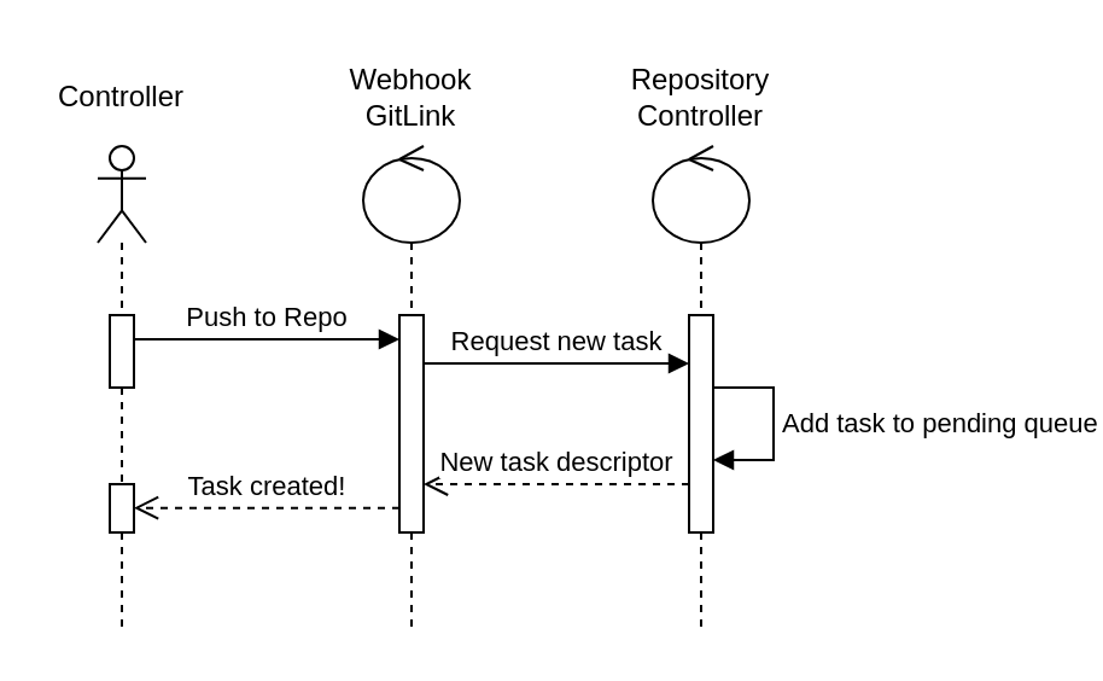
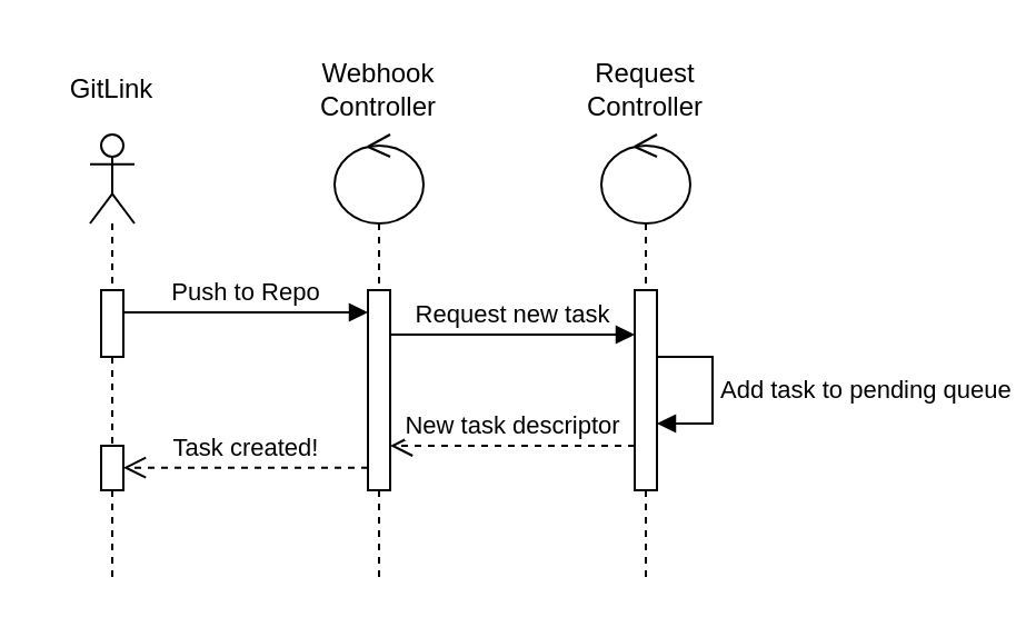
- <mxCell id="5" value="Controller" style="text;html=1;align=center;verticalAlign=middle;whiteSpace=wrap;rounded=0;" parent="1" vertex="1"><mxGeometry x="20" width="60" height="40" as="geometry" y="20" /></mxCell>
+ <mxCell id="5" value="GitLink" style="text;html=1;align=center;verticalAlign=middle;whiteSpace=wrap;rounded=0;" parent="1" vertex="1"><mxGeometry x="20" width="60" height="40" as="geometry" y="20" /></mxCell>
- <mxCell id="8" value="Webhook GitLink" style="text;html=1;align=center;verticalAlign=middle;whiteSpace=wrap;rounded=0;" parent="1" vertex="1"><mxGeometry x="140" width="60" height="40" as="geometry" y="20" /></mxCell>
+ <mxCell id="8" value="Webhook Controller" style="text;html=1;align=center;verticalAlign=middle;whiteSpace=wrap;rounded=0;" parent="1" vertex="1"><mxGeometry x="140" width="60" height="40" as="geometry" y="20" /></mxCell>
- <mxCell id="13" value="Repository Controller" style="text;html=1;align=center;verticalAlign=middle;whiteSpace=wrap;rounded=0;" parent="1" vertex="1"><mxGeometry x="260" width="60" height="40" as="geometry" y="20" /></mxCell>
+ <mxCell id="13" value="Request Controller" style="text;html=1;align=center;verticalAlign=middle;whiteSpace=wrap;rounded=0;" parent="1" vertex="1"><mxGeometry x="260" width="60" height="40" as="geometry" y="20" /></mxCell>
